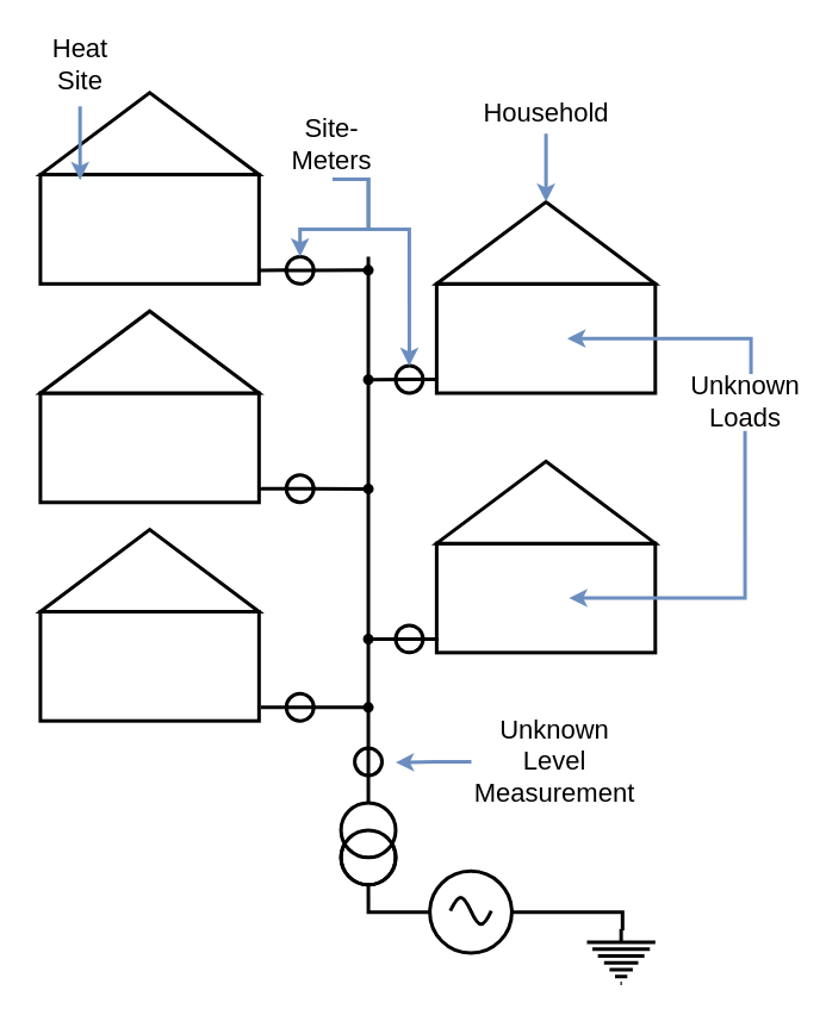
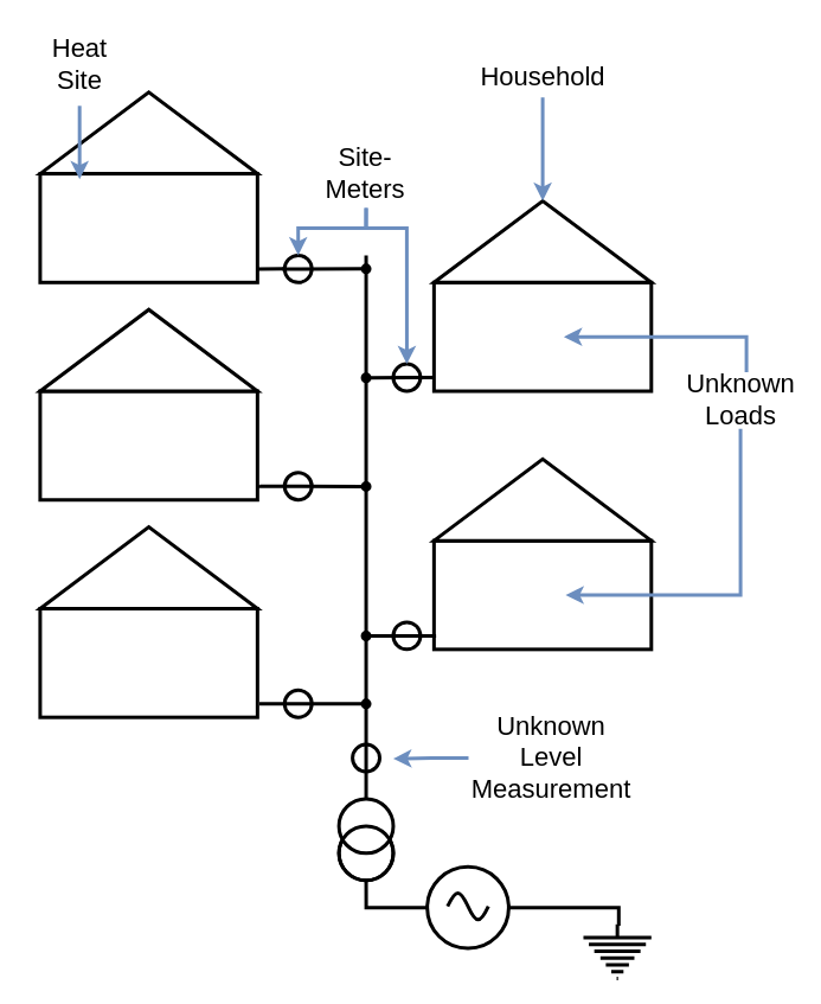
- <mxCell id="50" value="Household" style="text;html=1;strokeColor=none;fillColor=none;align=center;verticalAlign=middle;whiteSpace=wrap;rounded=0;strokeWidth=3;fontSize=22;" vertex="1" parent="1"><mxGeometry x="394.535" y="77.321" width="126.107" height="34.393" as="geometry" /></mxCell>
+ <mxCell id="50" value="Household" style="text;html=1;strokeColor=none;fillColor=none;align=center;verticalAlign=middle;whiteSpace=wrap;rounded=0;strokeWidth=3;fontSize=22;" vertex="1" parent="1"><mxGeometry x="394.535" y="47.321" width="126.107" height="34.393" as="geometry" /></mxCell>
- <mxCell id="40" value="Site-Meters" style="text;html=1;strokeColor=none;fillColor=none;align=center;verticalAlign=middle;whiteSpace=wrap;rounded=0;strokeWidth=3;fontSize=22;" vertex="1" parent="1"><mxGeometry x="223.3" y="92.8" width="110.49" height="57.2" as="geometry" /></mxCell>
+ <mxCell id="40" value="Site-Meters" style="text;html=1;strokeColor=none;fillColor=none;align=center;verticalAlign=middle;whiteSpace=wrap;rounded=0;strokeWidth=3;fontSize=22;" vertex="1" parent="1"><mxGeometry x="253.3" y="117.8" width="110.49" height="57.2" as="geometry" /></mxCell>
